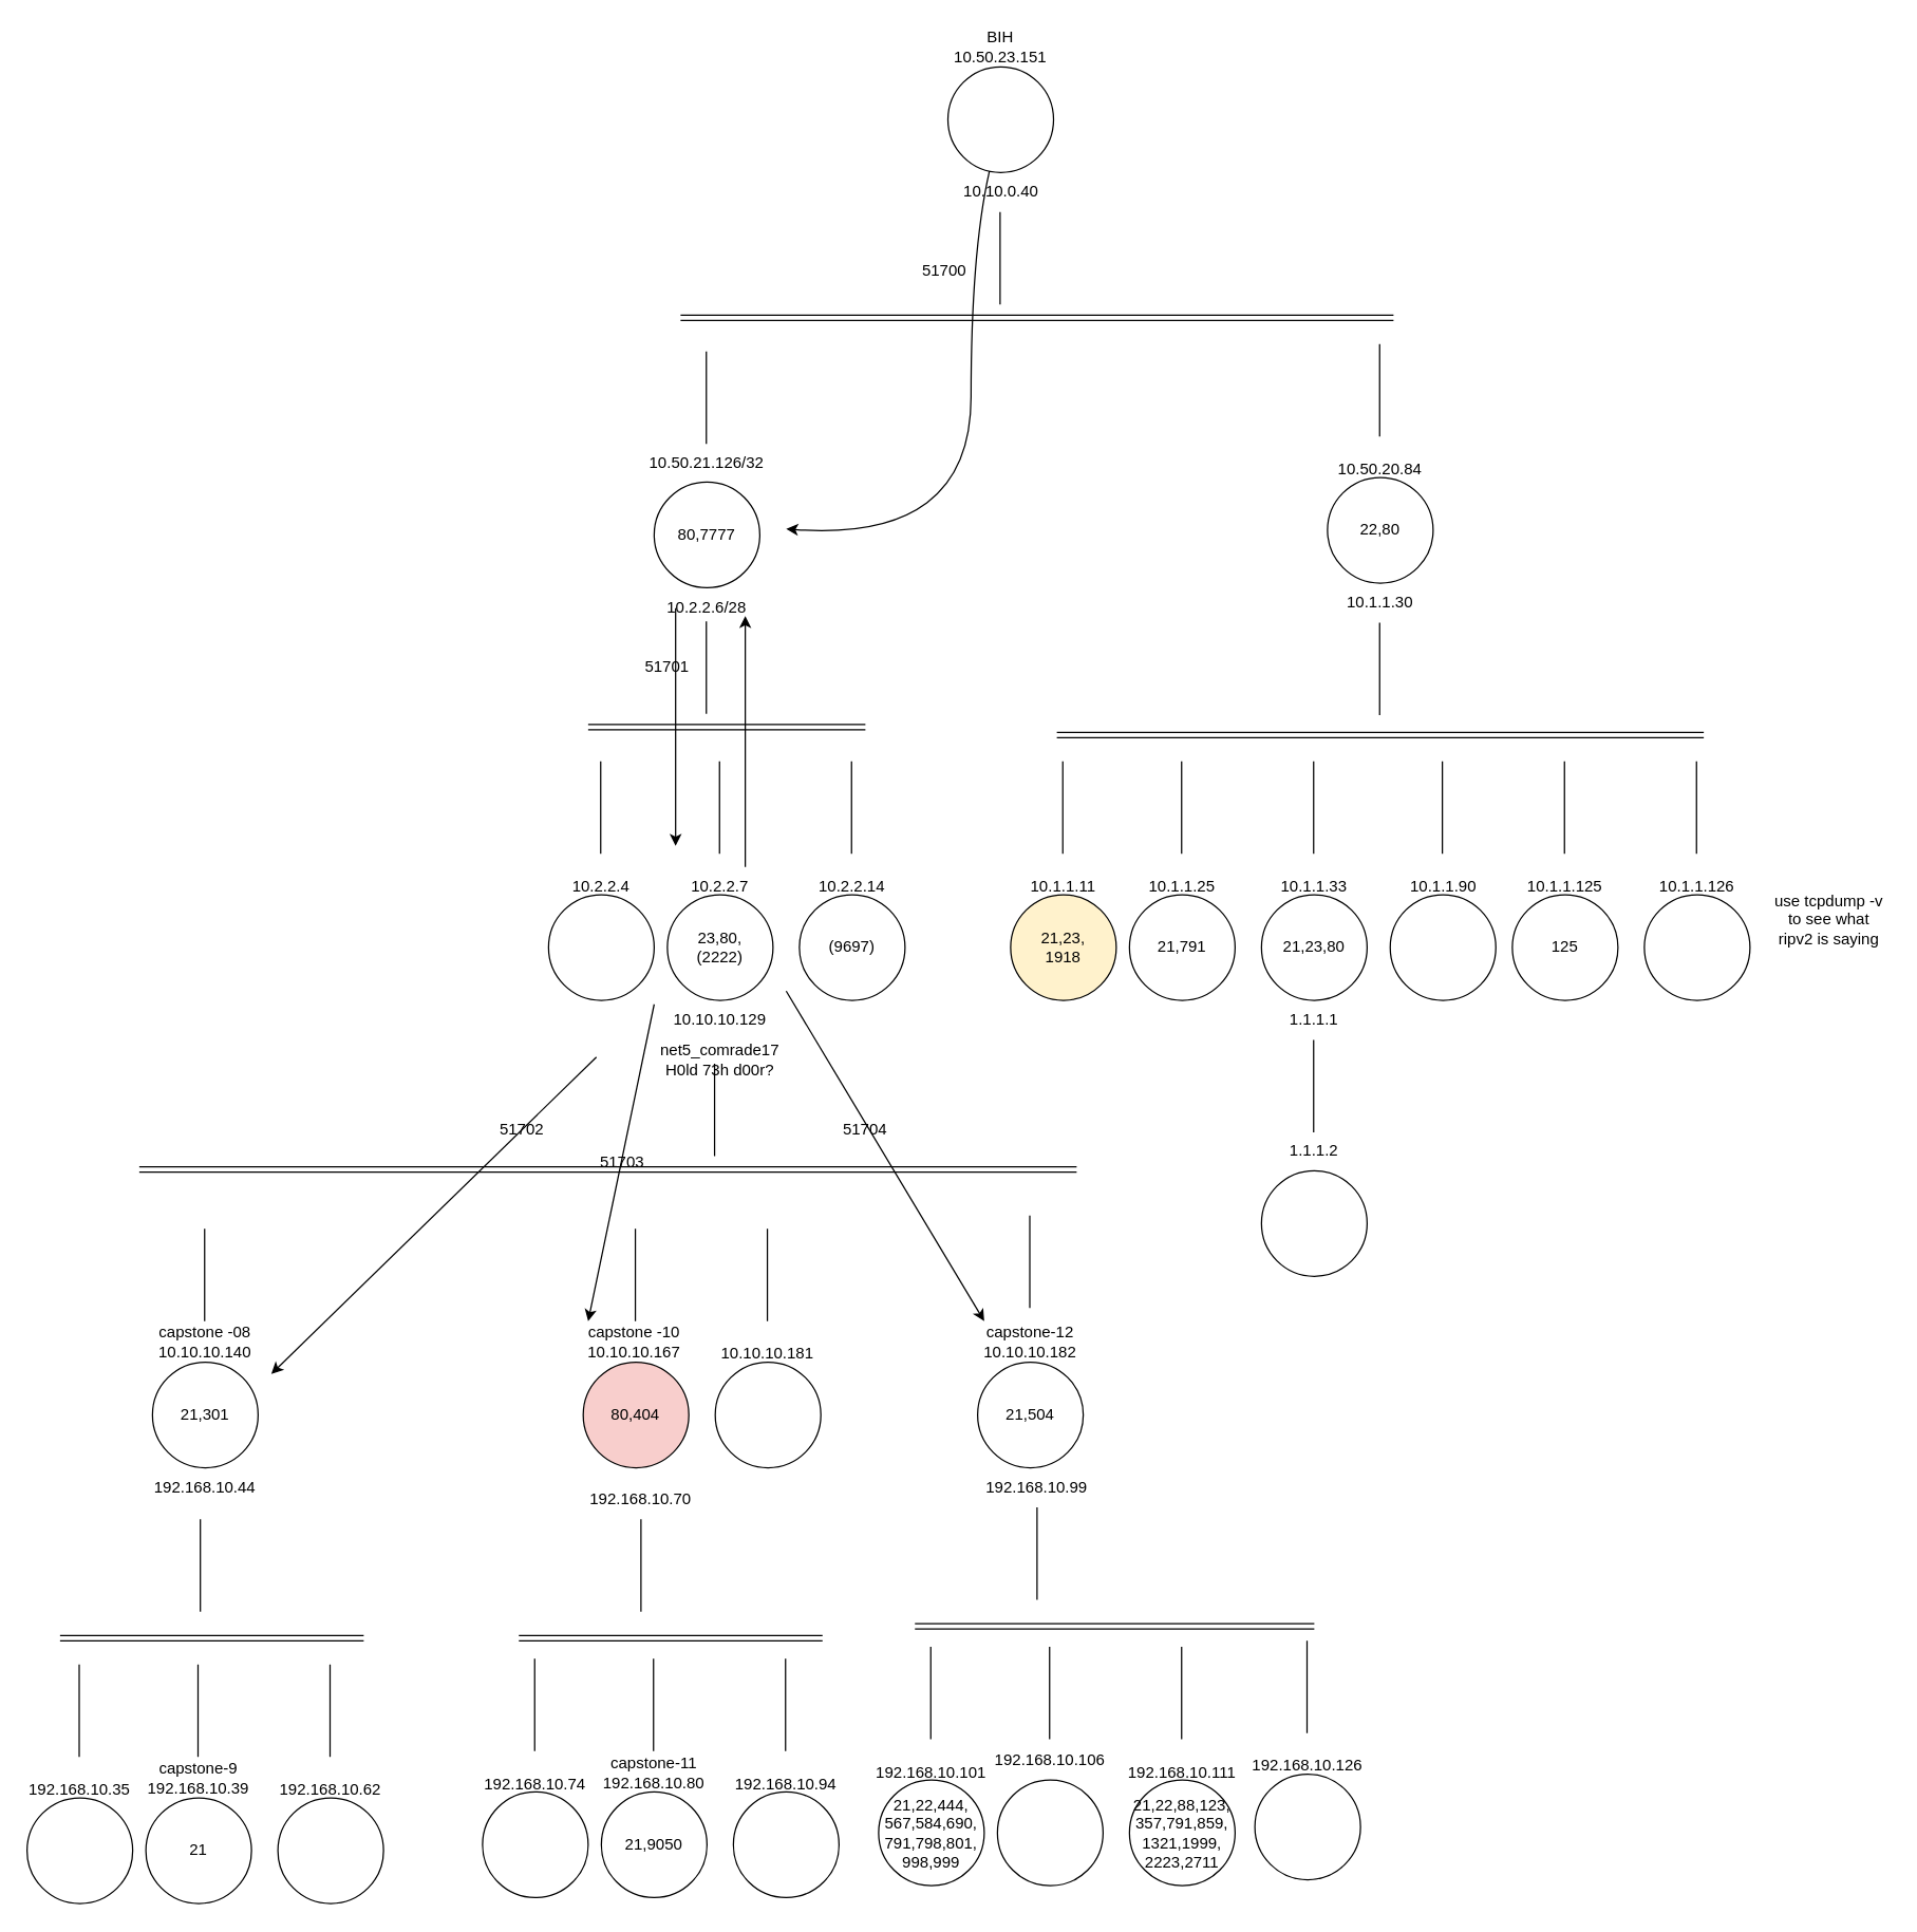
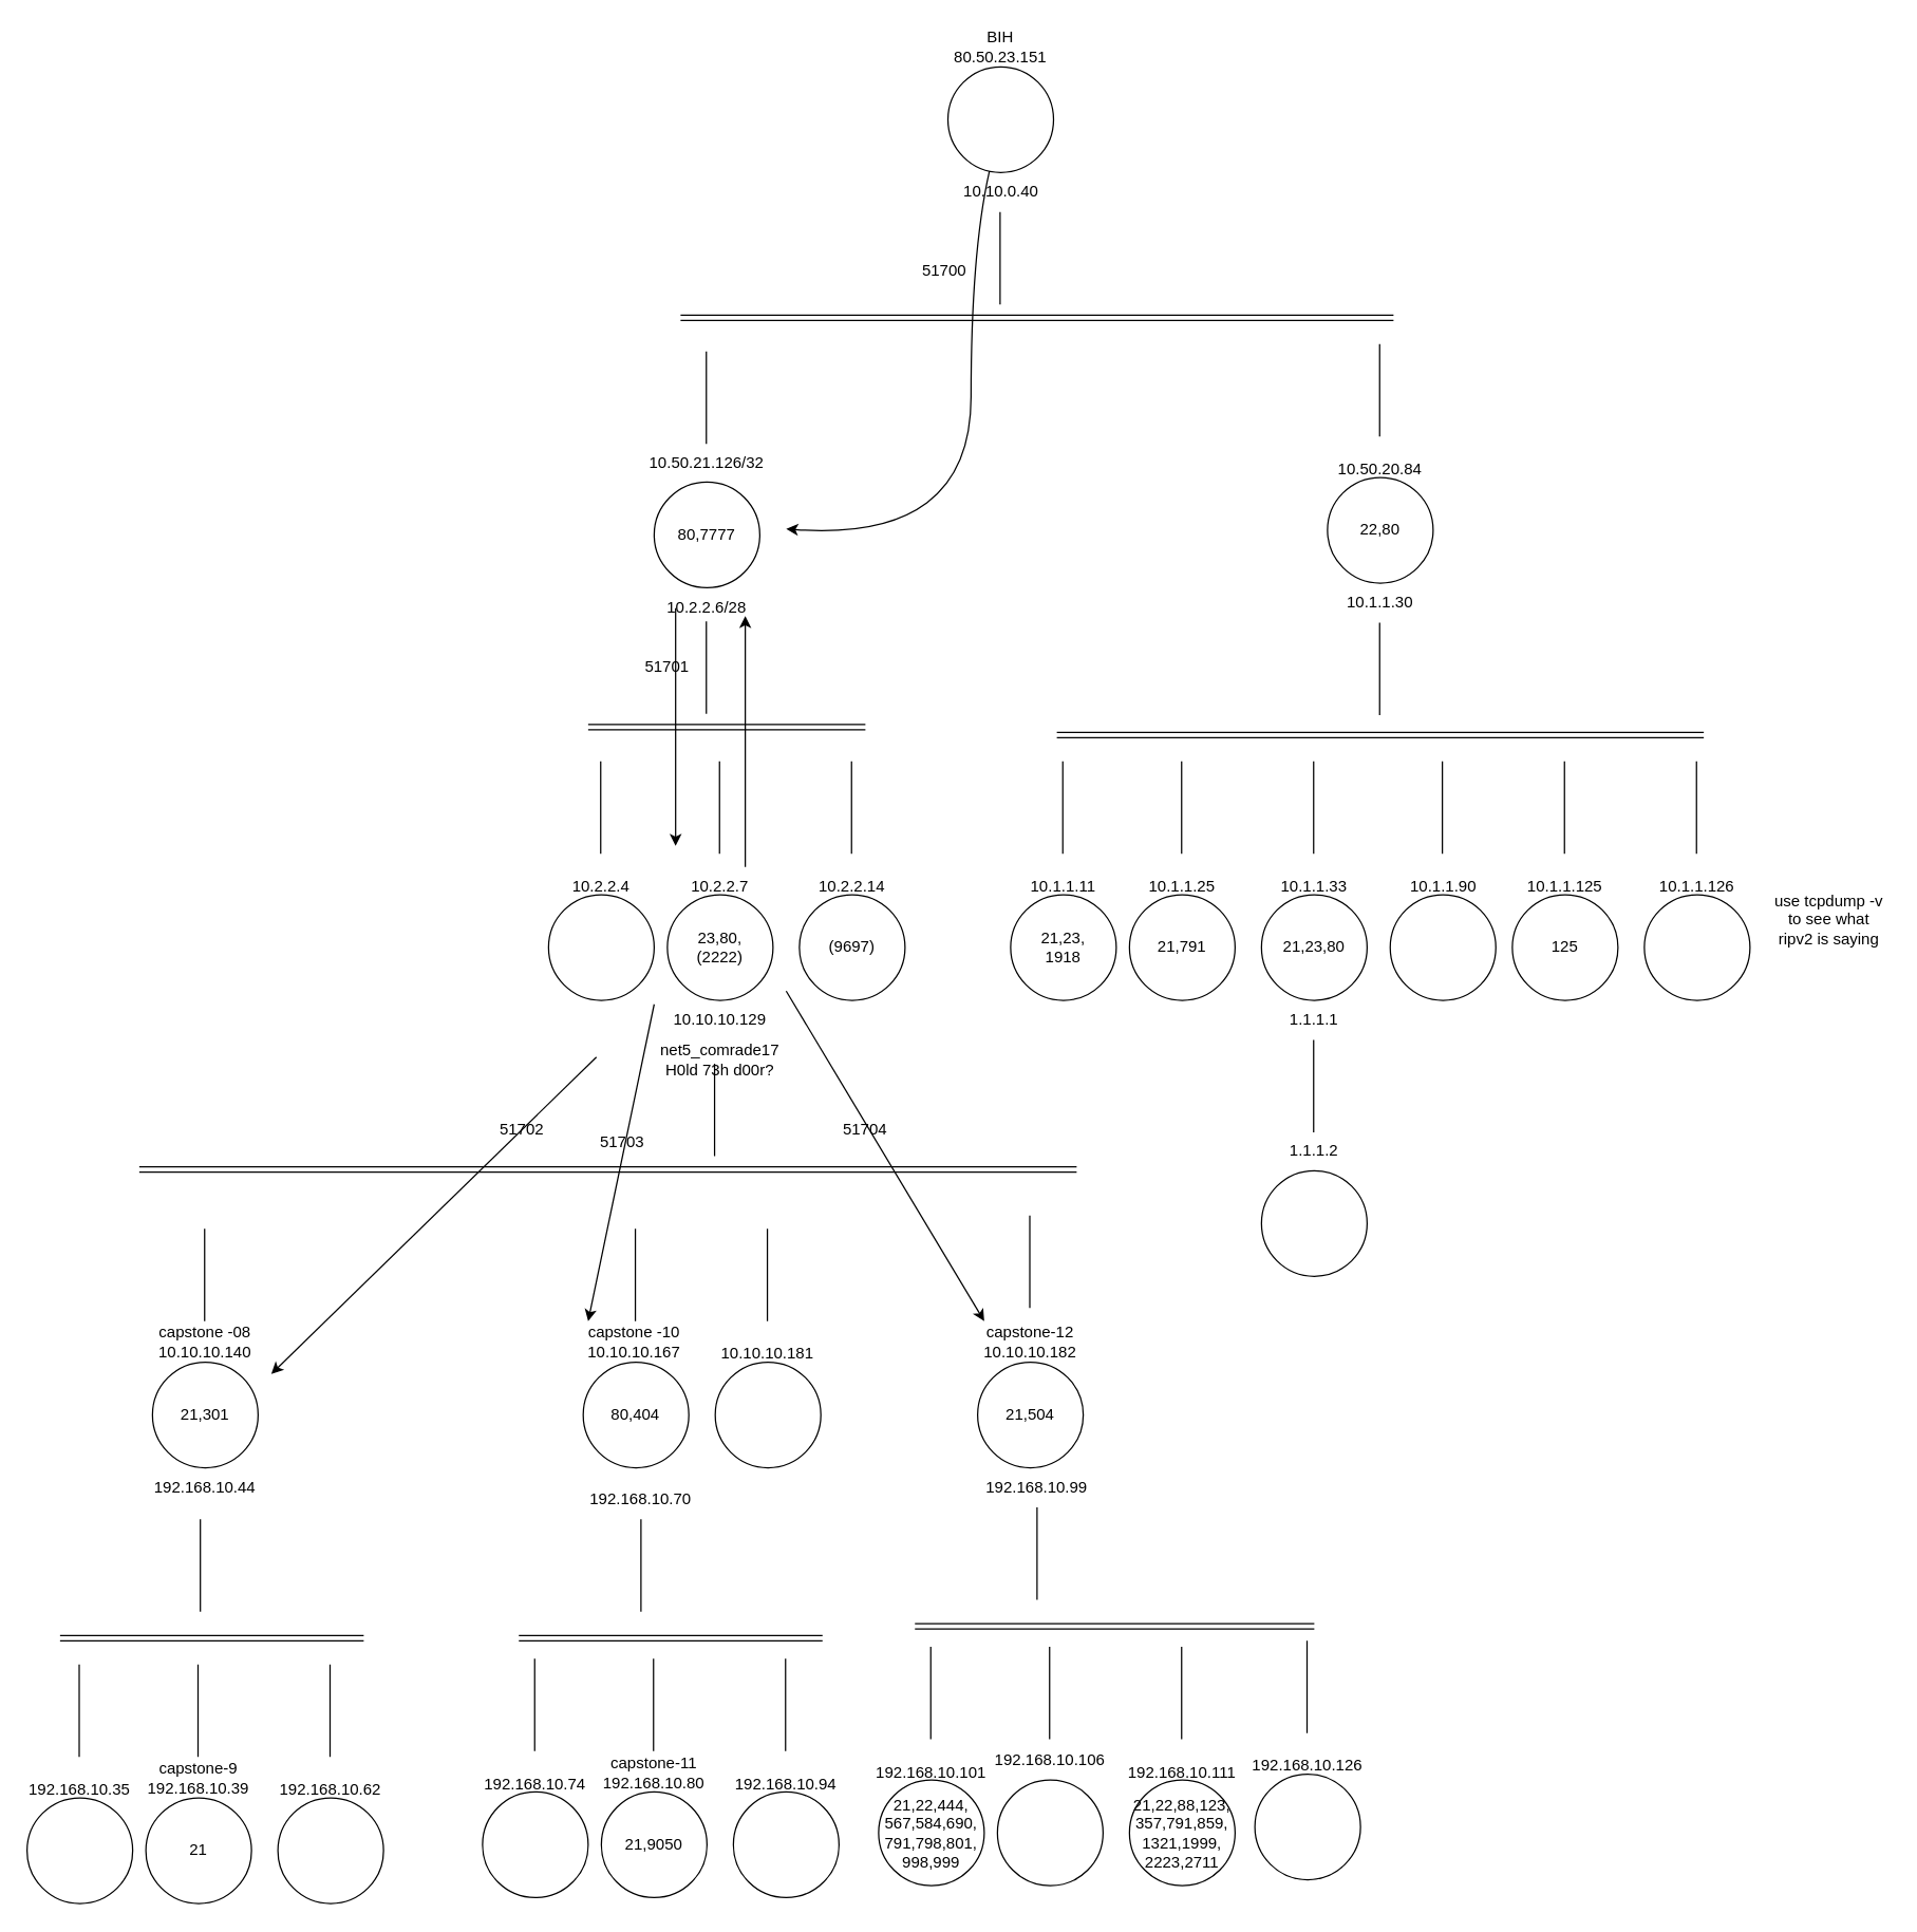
- <mxCell id="3" value="&lt;div&gt;BIH&lt;/div&gt;&lt;div&gt;10.50.23.151&lt;/div&gt;" style="text;html=1;align=center;verticalAlign=middle;whiteSpace=wrap;rounded=0;" vertex="1" parent="1"><mxGeometry x="695" y="20" width="125" height="30" as="geometry" /></mxCell>
+ <mxCell id="3" value="&lt;div&gt;BIH&lt;/div&gt;&lt;div&gt;80.50.23.151&lt;/div&gt;" style="text;html=1;align=center;verticalAlign=middle;whiteSpace=wrap;rounded=0;" vertex="1" parent="1"><mxGeometry x="695" y="20" width="125" height="30" as="geometry" /></mxCell>
- <mxCell id="10" value="&lt;div&gt;21,23,&lt;/div&gt;1918" style="ellipse;whiteSpace=wrap;html=1;aspect=fixed;fillColor=#fff2cc;" vertex="1" parent="1"><mxGeometry x="765" y="677" width="80" height="80" as="geometry" /></mxCell>
+ <mxCell id="10" value="&lt;div&gt;21,23,&lt;/div&gt;1918" style="ellipse;whiteSpace=wrap;html=1;aspect=fixed;" vertex="1" parent="1"><mxGeometry x="765" y="677" width="80" height="80" as="geometry" /></mxCell>
- <mxCell id="87" value="51703" style="text;html=1;align=center;verticalAlign=middle;whiteSpace=wrap;rounded=0;" vertex="1" parent="1"><mxGeometry x="441" y="865" width="60" height="30" as="geometry" /></mxCell>
+ <mxCell id="87" value="51703" style="text;html=1;align=center;verticalAlign=middle;whiteSpace=wrap;rounded=0;" vertex="1" parent="1"><mxGeometry x="441" y="850" width="60" height="30" as="geometry" /></mxCell>
- <mxCell id="57" value="80,404" style="ellipse;whiteSpace=wrap;html=1;aspect=fixed;fillColor=#f8cecc;" vertex="1" parent="1"><mxGeometry x="441.25" y="1031" width="80" height="80" as="geometry" /></mxCell>
+ <mxCell id="57" value="80,404" style="ellipse;whiteSpace=wrap;html=1;aspect=fixed;" vertex="1" parent="1"><mxGeometry x="441.25" y="1031" width="80" height="80" as="geometry" /></mxCell>
